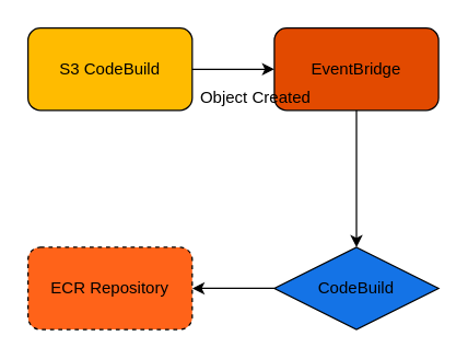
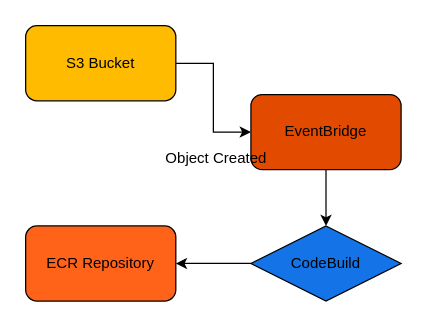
- <mxCell id="2" value="S3 CodeBuild" style="rounded=1;whiteSpace=wrap;html=1;fillColor=#FFBB00;strokeColor=#000000;" vertex="1" parent="1"><mxGeometry x="20" y="20" width="120" height="60" as="geometry" /></mxCell>
+ <mxCell id="2" value="S3 Bucket" style="rounded=1;whiteSpace=wrap;html=1;fillColor=#FFBB00;strokeColor=#000000;" vertex="1" parent="1"><mxGeometry x="20" y="20" width="120" height="60" as="geometry" /></mxCell>
- <mxCell id="3" value="EventBridge" style="rounded=1;whiteSpace=wrap;html=1;fillColor=#E24A00;strokeColor=#000000;" vertex="1" parent="1"><mxGeometry x="200" y="20" width="120" height="60" as="geometry" /></mxCell>
+ <mxCell id="3" value="EventBridge" style="rounded=1;whiteSpace=wrap;html=1;fillColor=#E24A00;strokeColor=#000000;" vertex="1" parent="1"><mxGeometry x="200" y="75" width="120" height="60" as="geometry" /></mxCell>
- <mxCell id="5" value="ECR Repository" style="rounded=1;whiteSpace=wrap;html=1;fillColor=#FF6319;strokeColor=#000000;dashed=1;" vertex="1" parent="1"><mxGeometry x="20" y="180" width="120" height="60" as="geometry" /></mxCell>
+ <mxCell id="5" value="ECR Repository" style="rounded=1;whiteSpace=wrap;html=1;fillColor=#FF6319;strokeColor=#000000;" vertex="1" parent="1"><mxGeometry x="20" y="180" width="120" height="60" as="geometry" /></mxCell>
